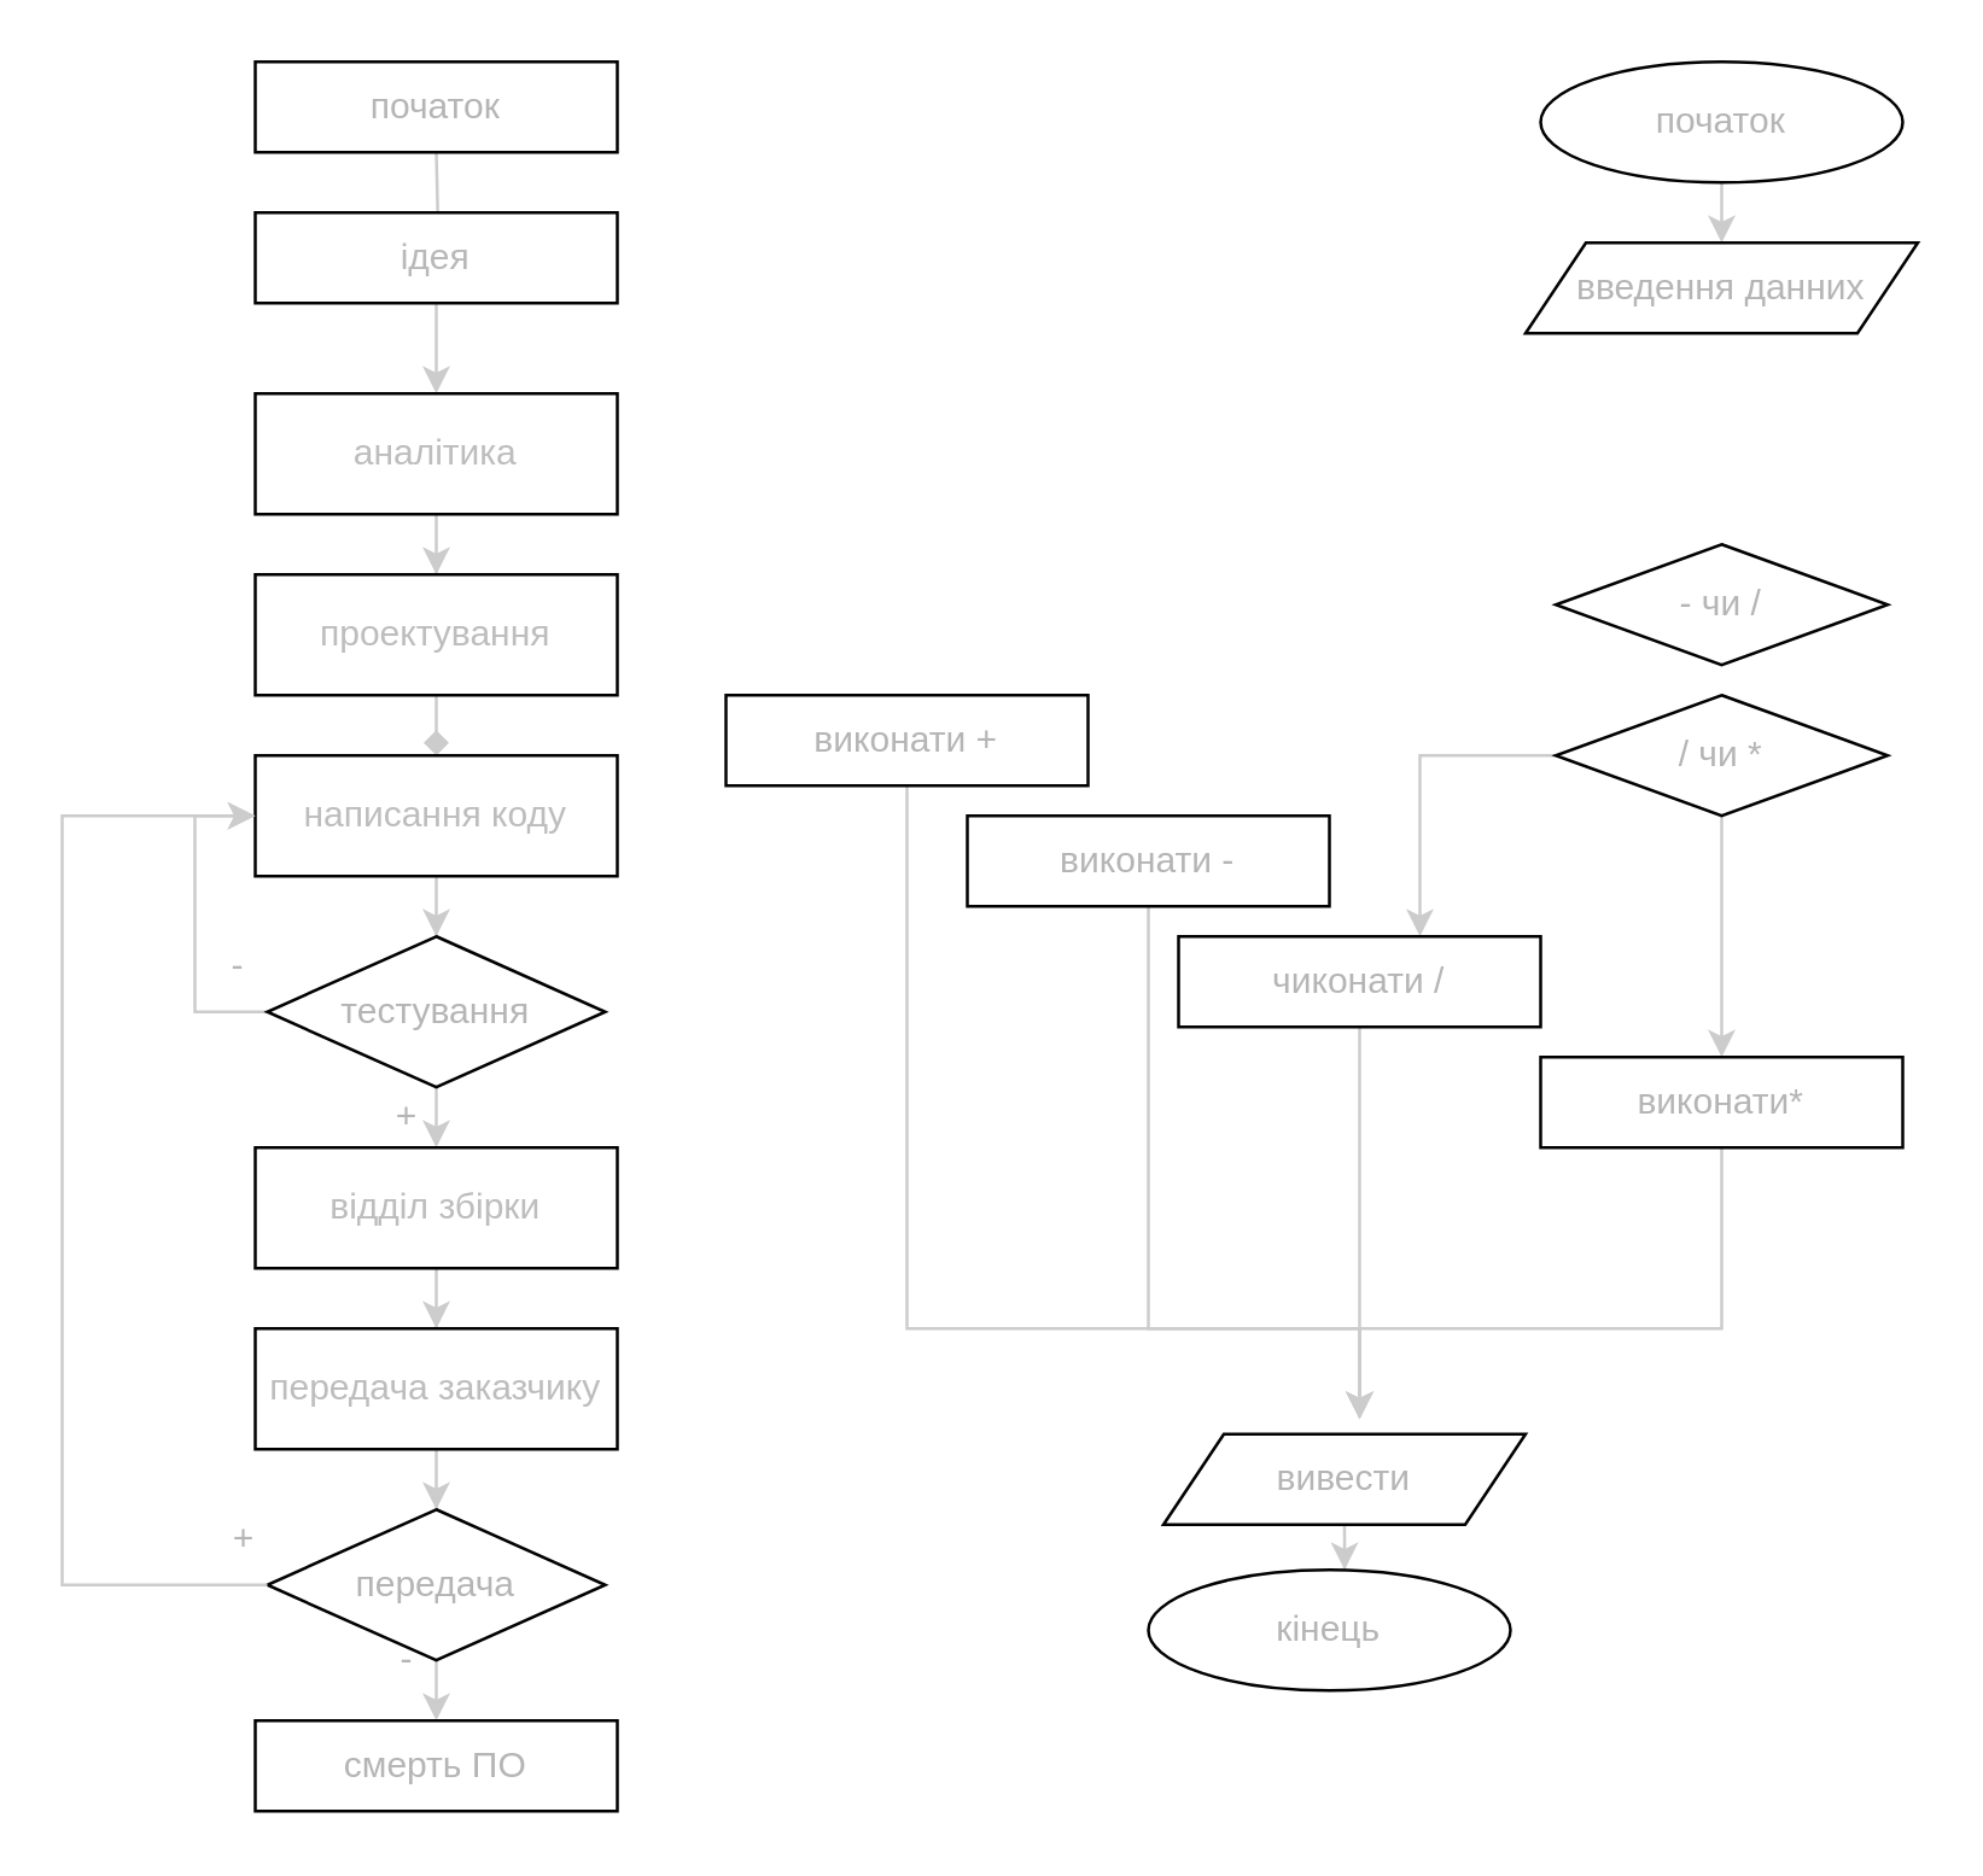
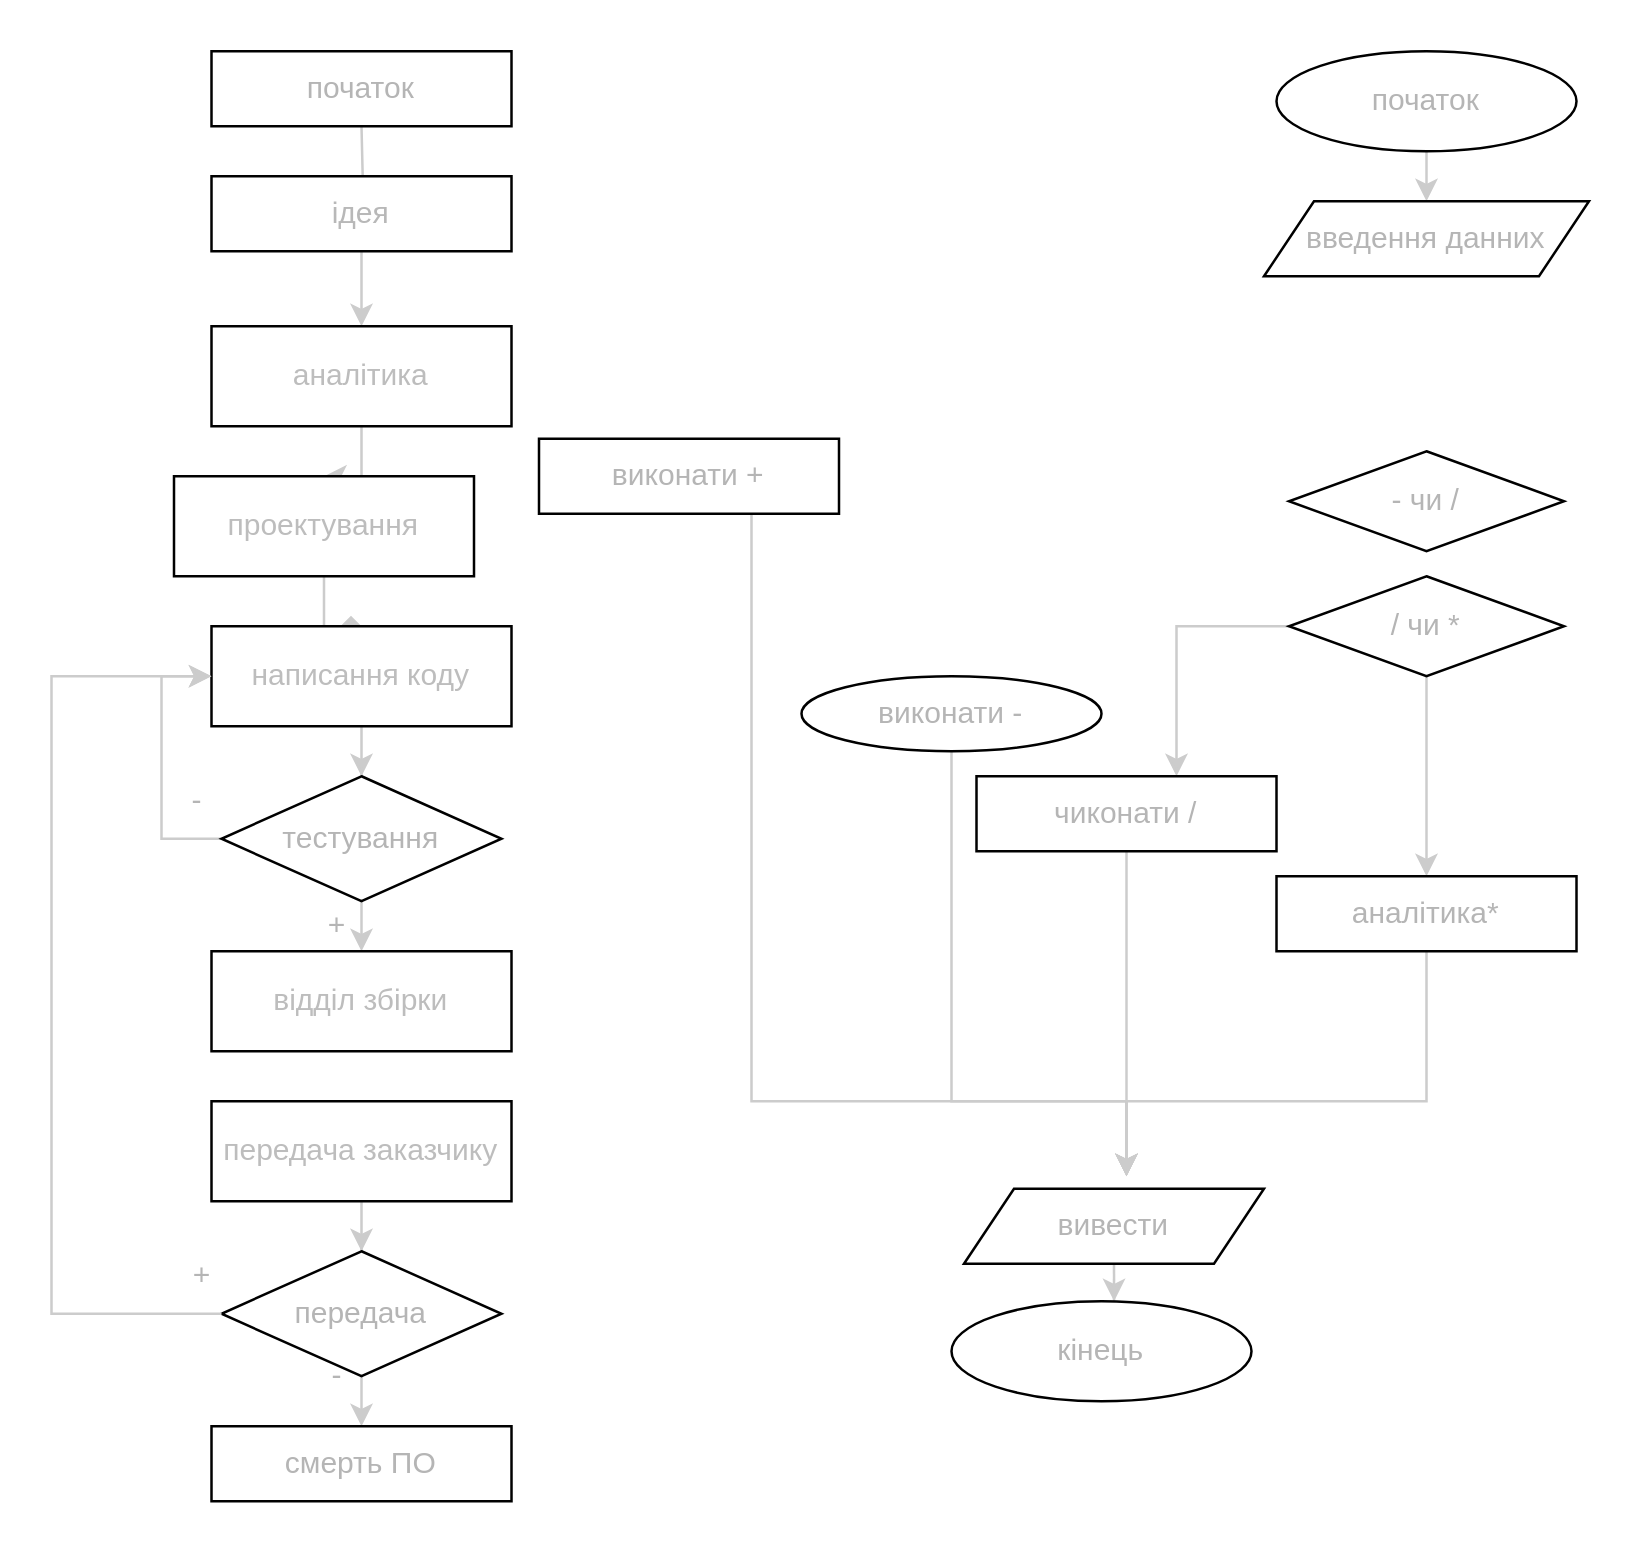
- <mxCell id="8" value="&lt;font color=&quot;#bdbdbd&quot;&gt;проектування&lt;/font&gt;" style="rounded=0;whiteSpace=wrap;html=1;" parent="1" vertex="1"><mxGeometry x="84" y="190" width="120" height="40" as="geometry" /></mxCell>
+ <mxCell id="8" value="&lt;font color=&quot;#bdbdbd&quot;&gt;проектування&lt;/font&gt;" style="rounded=0;whiteSpace=wrap;html=1;" parent="1" vertex="1"><mxGeometry x="69" y="190" width="120" height="40" as="geometry" /></mxCell>
- <mxCell id="39" value="виконати +" style="rounded=0;whiteSpace=wrap;html=1;fontColor=#B5B5B5;" parent="1" vertex="1"><mxGeometry x="240" y="230" width="120" height="30" as="geometry" /></mxCell>
+ <mxCell id="39" value="виконати +" style="rounded=0;whiteSpace=wrap;html=1;fontColor=#B5B5B5;" parent="1" vertex="1"><mxGeometry x="215" y="175" width="120" height="30" as="geometry" /></mxCell>
- <mxCell id="37" value="виконати -" style="rounded=0;whiteSpace=wrap;html=1;fontColor=#B5B5B5;" parent="1" vertex="1"><mxGeometry x="320" y="270" width="120" height="30" as="geometry" /></mxCell>
+ <mxCell id="37" value="виконати -" style="ellipse;whiteSpace=wrap;html=1;fontColor=#B5B5B5;" parent="1" vertex="1"><mxGeometry x="320" y="270" width="120" height="30" as="geometry" /></mxCell>
- <mxCell id="41" value="виконати*" style="rounded=0;whiteSpace=wrap;html=1;fontColor=#B5B5B5;" parent="1" vertex="1"><mxGeometry x="510" y="350" width="120" height="30" as="geometry" /></mxCell>
+ <mxCell id="41" value="аналітика*" style="rounded=0;whiteSpace=wrap;html=1;fontColor=#B5B5B5;" parent="1" vertex="1"><mxGeometry x="510" y="350" width="120" height="30" as="geometry" /></mxCell>
- <mxCell id="14" style="edgeStyle=orthogonalEdgeStyle;rounded=0;orthogonalLoop=1;jettySize=auto;html=1;entryX=0.5;entryY=0;entryDx=0;entryDy=0;strokeColor=#CCCCCC;fontColor=#B5B5B5;" parent="1" source="15" target="17" edge="1"><mxGeometry relative="1" as="geometry" /></mxCell>
